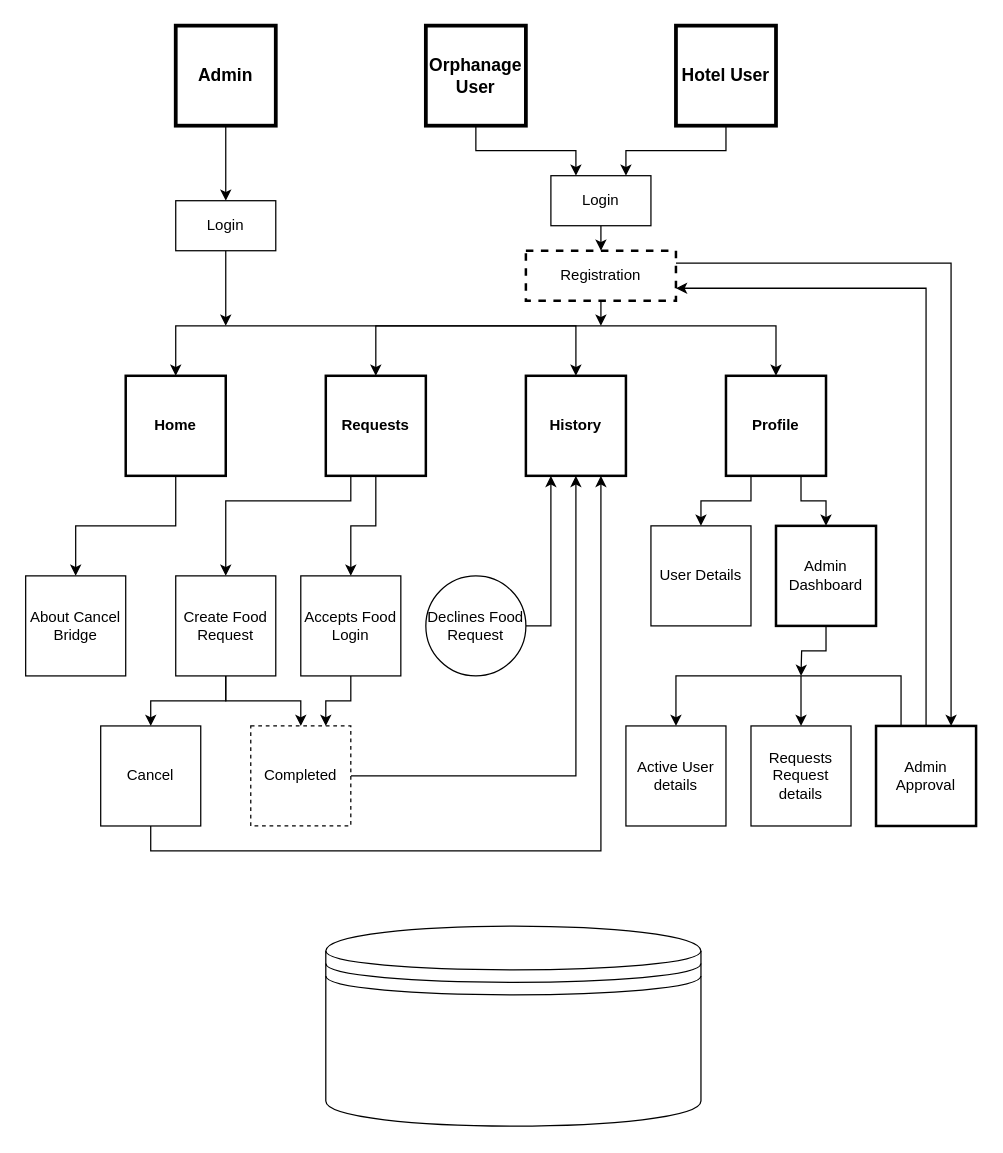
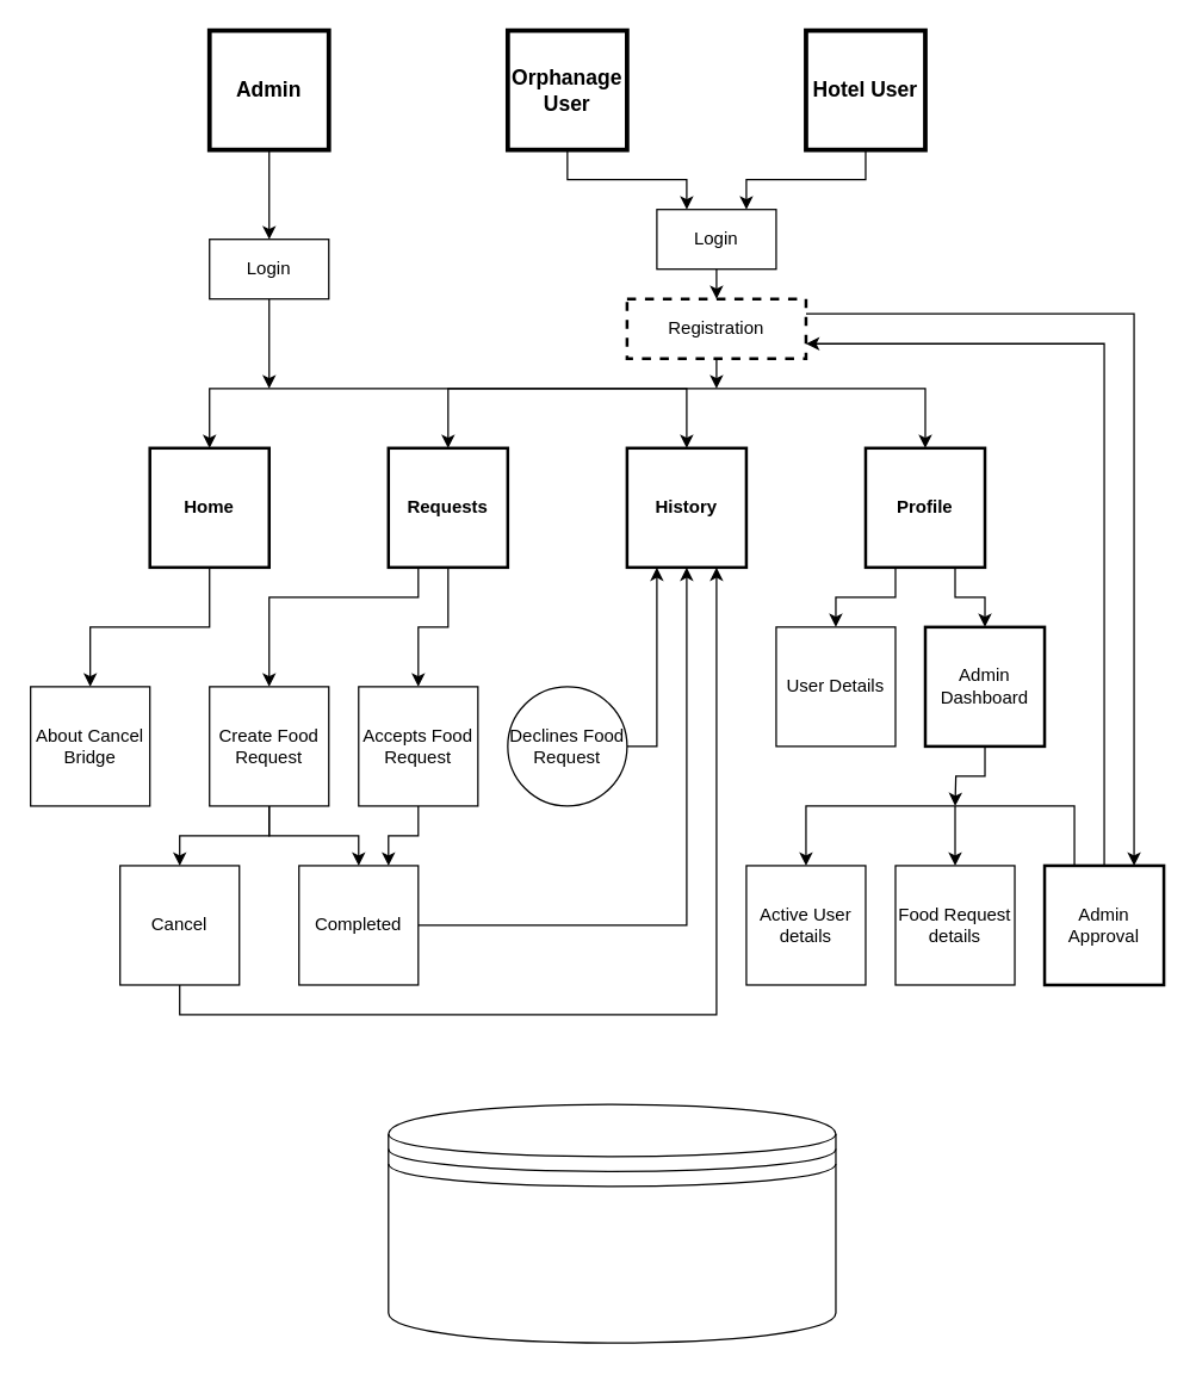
- <mxCell id="20" value="Accepts Food Login" style="whiteSpace=wrap;html=1;aspect=fixed;" vertex="1" parent="1"><mxGeometry x="240" y="460" width="80" height="80" as="geometry" /></mxCell>
+ <mxCell id="20" value="Accepts Food Request" style="whiteSpace=wrap;html=1;aspect=fixed;" vertex="1" parent="1"><mxGeometry x="240" y="460" width="80" height="80" as="geometry" /></mxCell>
- <mxCell id="44" value="Completed" style="whiteSpace=wrap;html=1;aspect=fixed;dashed=1;" vertex="1" parent="1"><mxGeometry x="200" y="580" width="80" height="80" as="geometry" /></mxCell>
+ <mxCell id="44" value="Completed" style="whiteSpace=wrap;html=1;aspect=fixed;" vertex="1" parent="1"><mxGeometry x="200" y="580" width="80" height="80" as="geometry" /></mxCell>
- <mxCell id="34" value="Requests Request details" style="whiteSpace=wrap;html=1;aspect=fixed;" vertex="1" parent="1"><mxGeometry x="600" y="580" width="80" height="80" as="geometry" /></mxCell>
+ <mxCell id="34" value="Food Request details" style="whiteSpace=wrap;html=1;aspect=fixed;" vertex="1" parent="1"><mxGeometry x="600" y="580" width="80" height="80" as="geometry" /></mxCell>
